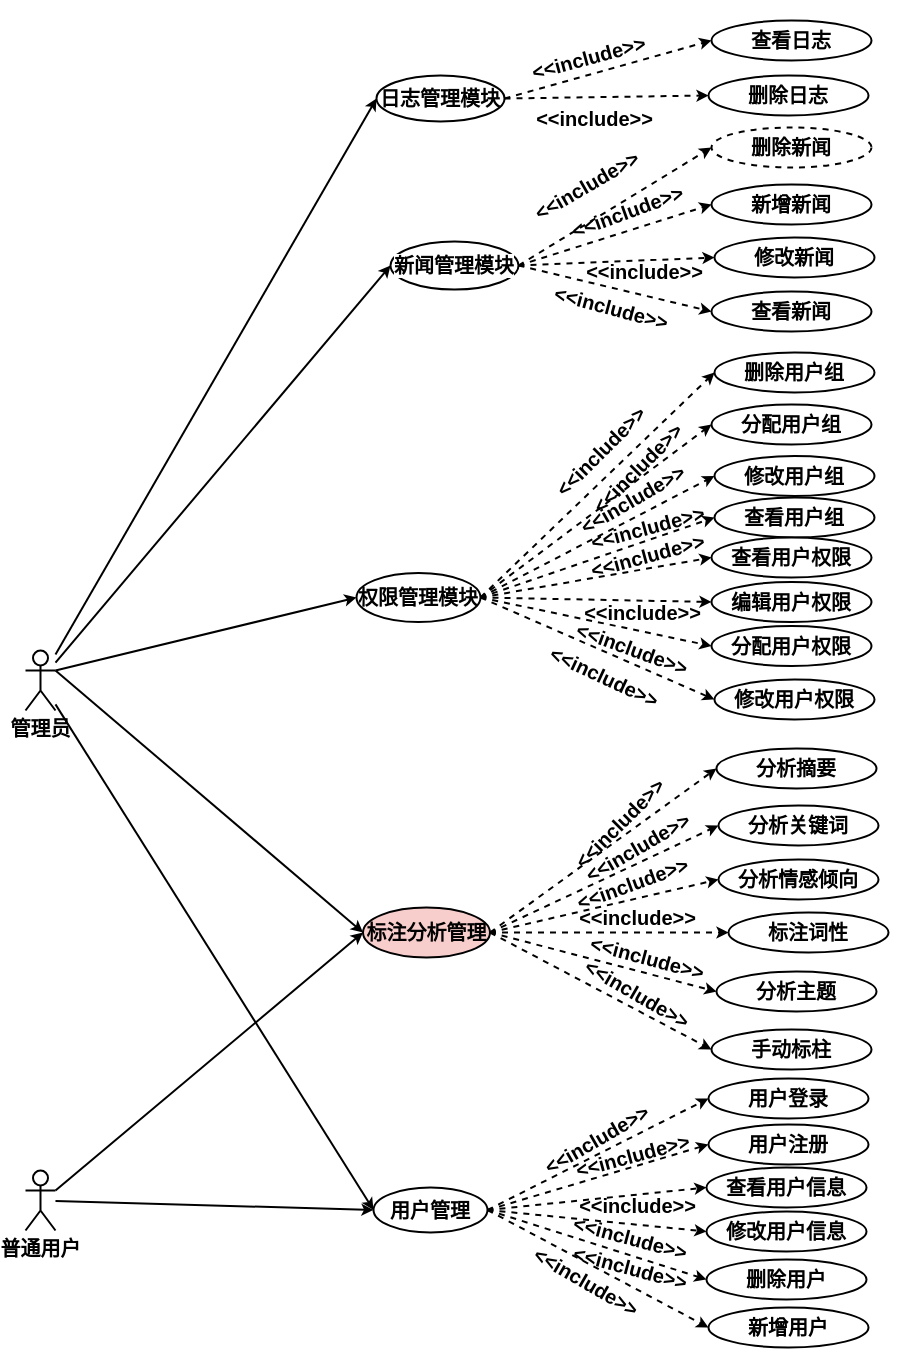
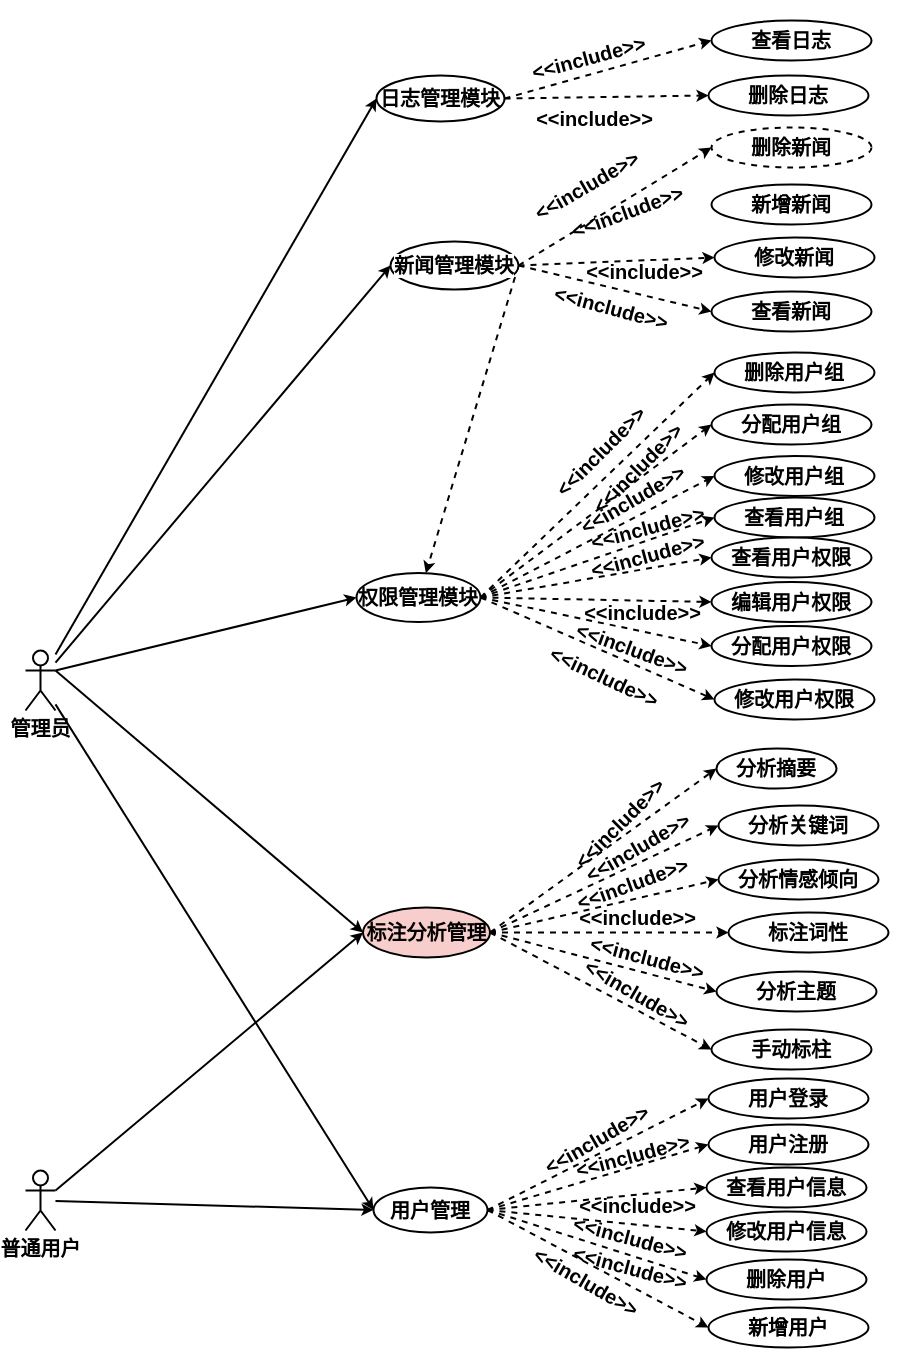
- <mxCell id="67" style="rounded=0;orthogonalLoop=1;jettySize=auto;html=1;entryX=0;entryY=0.5;entryDx=0;entryDy=0;dashed=1;exitX=1;exitY=0.5;exitDx=0;exitDy=0;fontColor=default;fontStyle=1;fontSize=20;strokeWidth=2;" parent="1" source="70" target="72" edge="1"><mxGeometry relative="1" as="geometry" /></mxCell>
+ <mxCell id="67" style="rounded=0;orthogonalLoop=1;jettySize=auto;html=1;dashed=1;exitX=1;exitY=0.5;exitDx=0;exitDy=0;fontColor=default;fontStyle=1;fontSize=20;strokeWidth=2;" parent="1" source="70" target="18" edge="1"><mxGeometry relative="1" as="geometry" /></mxCell>
- <mxCell id="60" value="分析摘要" style="ellipse;whiteSpace=wrap;html=1;align=center;fontStyle=1;fontSize=20;strokeWidth=2;" parent="1" vertex="1"><mxGeometry x="711" y="748" width="160" height="40" as="geometry" /></mxCell>
+ <mxCell id="60" value="分析摘要" style="ellipse;whiteSpace=wrap;html=1;align=center;fontStyle=1;fontSize=20;strokeWidth=2;" parent="1" vertex="1"><mxGeometry x="711" y="748" width="120" height="40" as="geometry" /></mxCell>
